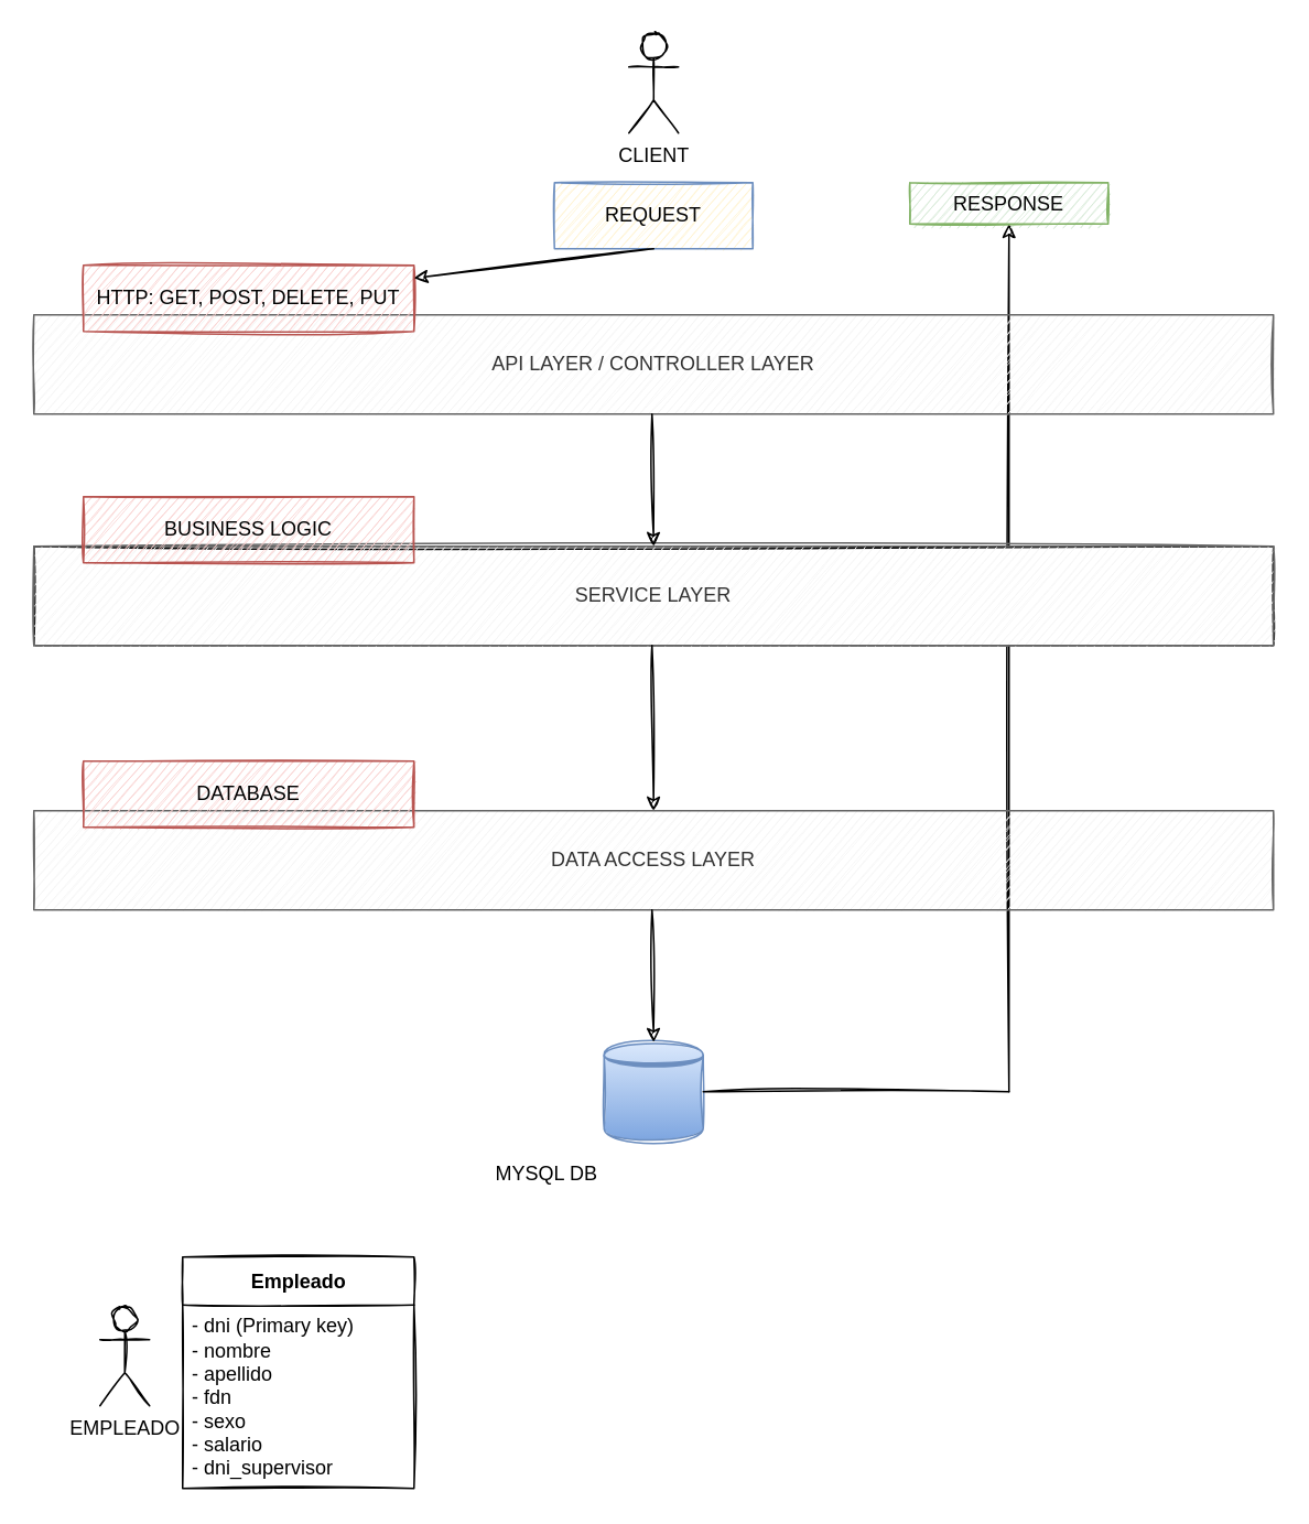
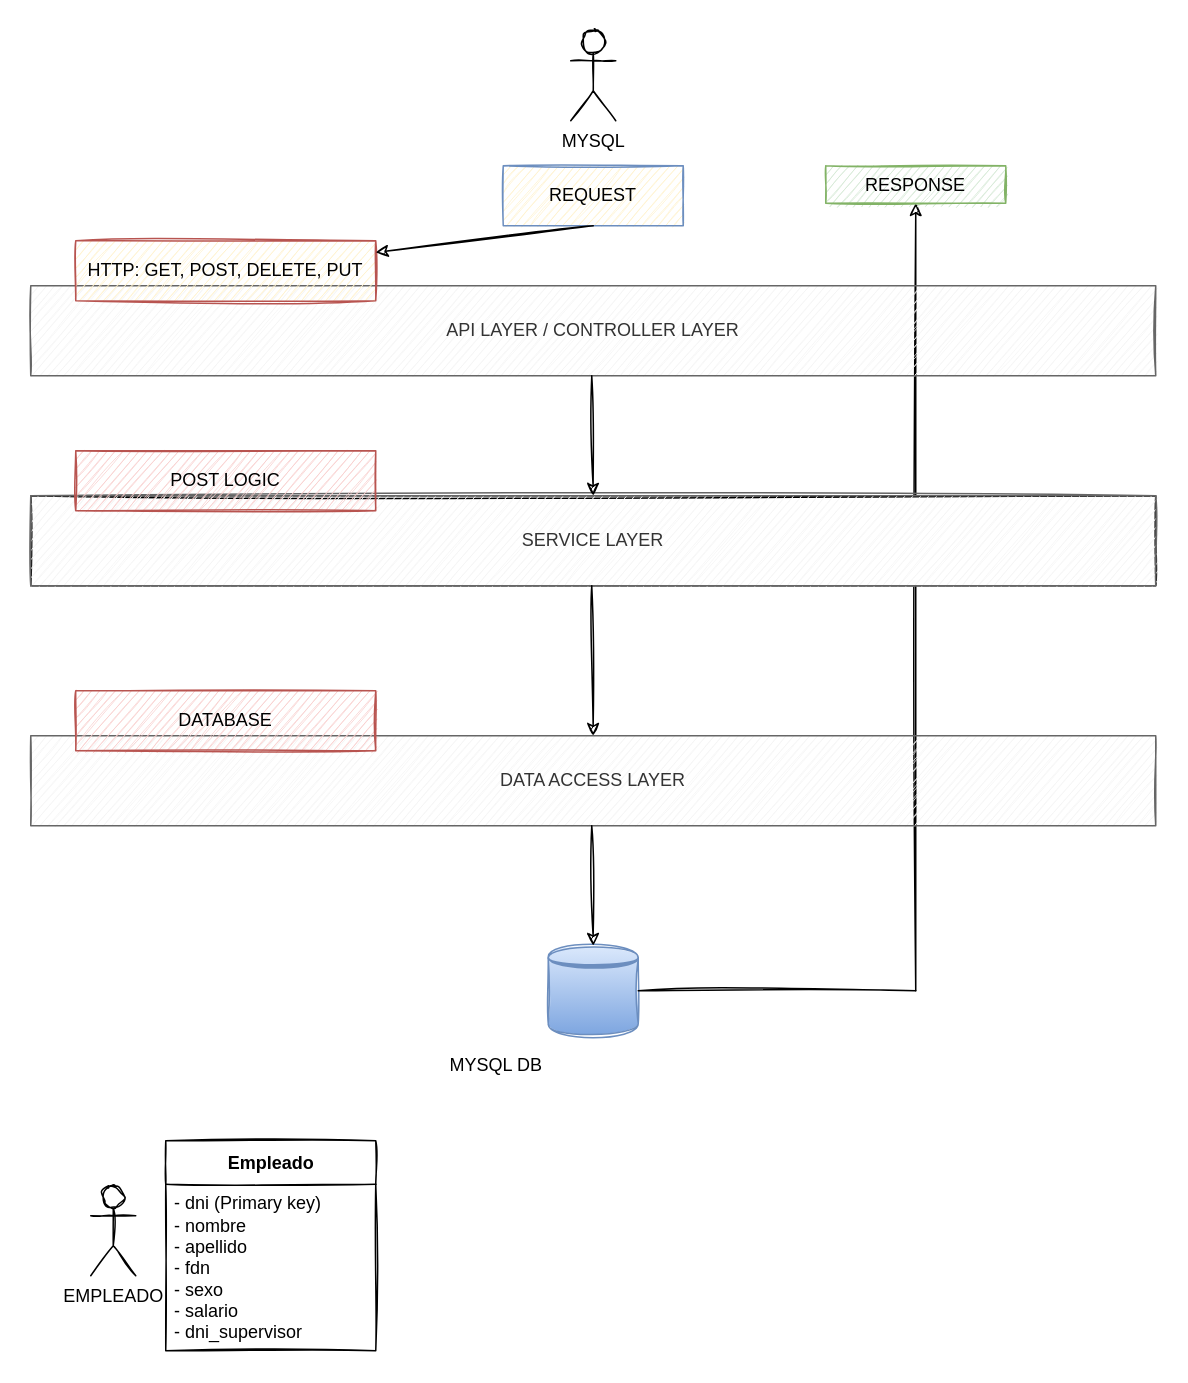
- <mxCell id="3" value="CLIENT" style="shape=umlActor;verticalLabelPosition=bottom;verticalAlign=top;html=1;outlineConnect=0;sketch=1;" parent="1" vertex="1"><mxGeometry x="380" y="20" width="30" height="60" as="geometry" /></mxCell>
+ <mxCell id="3" value="MYSQL" style="shape=umlActor;verticalLabelPosition=bottom;verticalAlign=top;html=1;outlineConnect=0;sketch=1;" parent="1" vertex="1"><mxGeometry x="380" y="20" width="30" height="60" as="geometry" /></mxCell>
- <mxCell id="9" value="HTTP: GET, POST, DELETE, PUT" style="rounded=0;whiteSpace=wrap;html=1;fillColor=#f8cecc;strokeColor=#b85450;sketch=1;" parent="1" vertex="1"><mxGeometry x="50" y="160" width="200" height="40" as="geometry" /></mxCell>
+ <mxCell id="9" value="HTTP: GET, POST, DELETE, PUT" style="rounded=0;whiteSpace=wrap;html=1;fillColor=#fff2cc;strokeColor=#b85450;sketch=1;" parent="1" vertex="1"><mxGeometry x="50" y="160" width="200" height="40" as="geometry" /></mxCell>
- <mxCell id="10" value="BUSINESS LOGIC" style="rounded=0;whiteSpace=wrap;html=1;fillColor=#f8cecc;strokeColor=#b85450;sketch=1;" parent="1" vertex="1"><mxGeometry x="50" y="300" width="200" height="40" as="geometry" /></mxCell>
+ <mxCell id="10" value="POST LOGIC" style="rounded=0;whiteSpace=wrap;html=1;fillColor=#f8cecc;strokeColor=#b85450;sketch=1;" parent="1" vertex="1"><mxGeometry x="50" y="300" width="200" height="40" as="geometry" /></mxCell>
